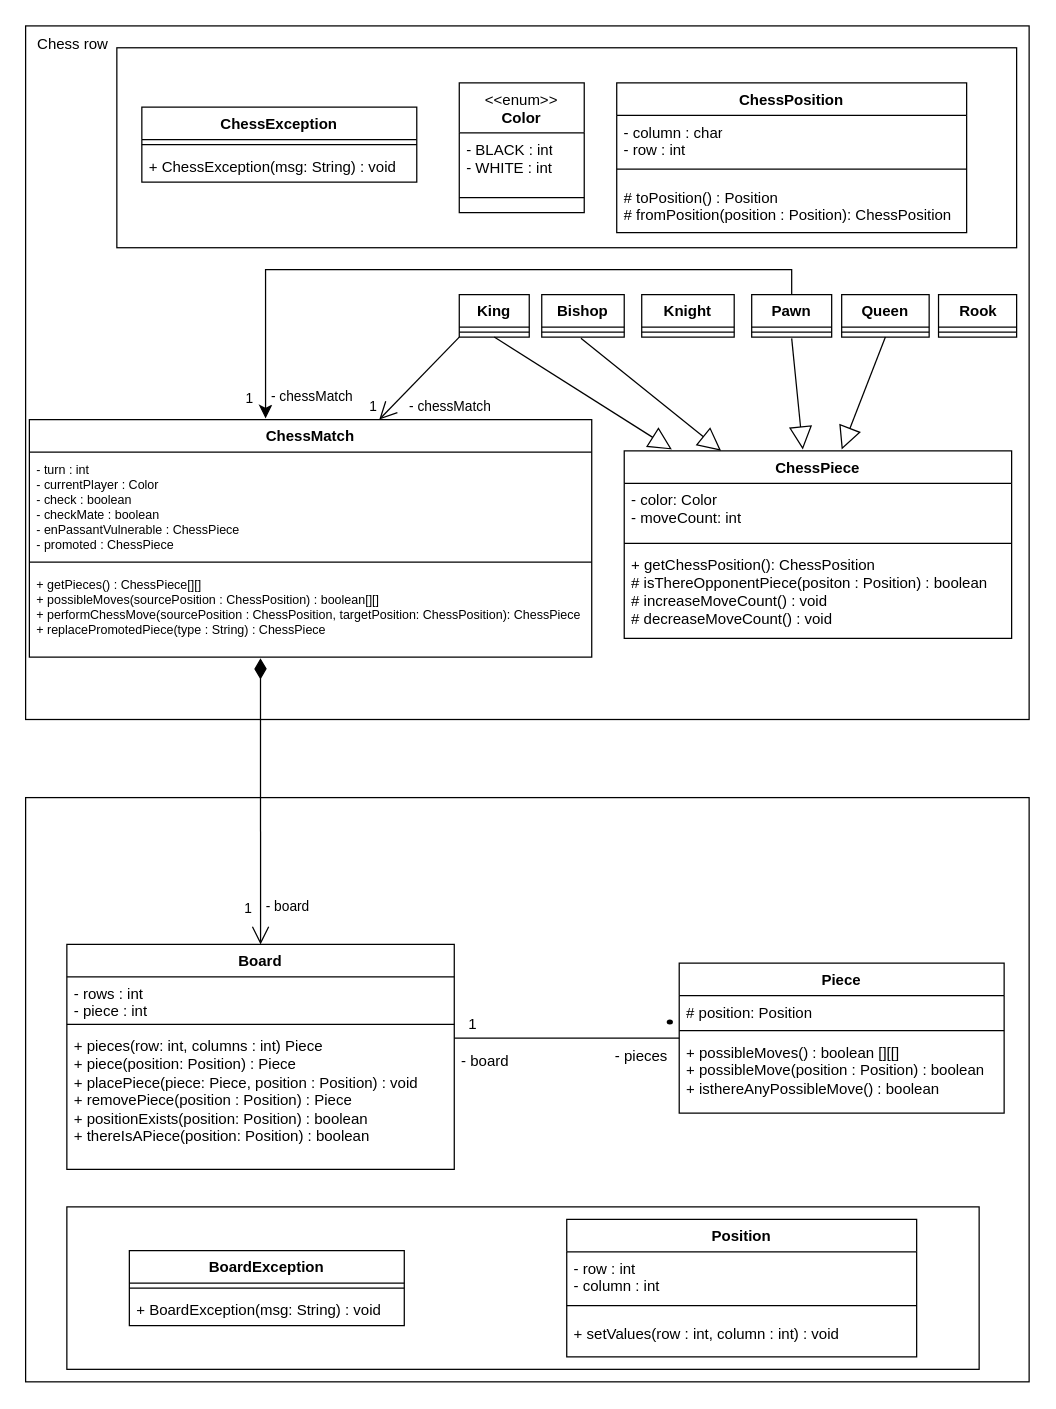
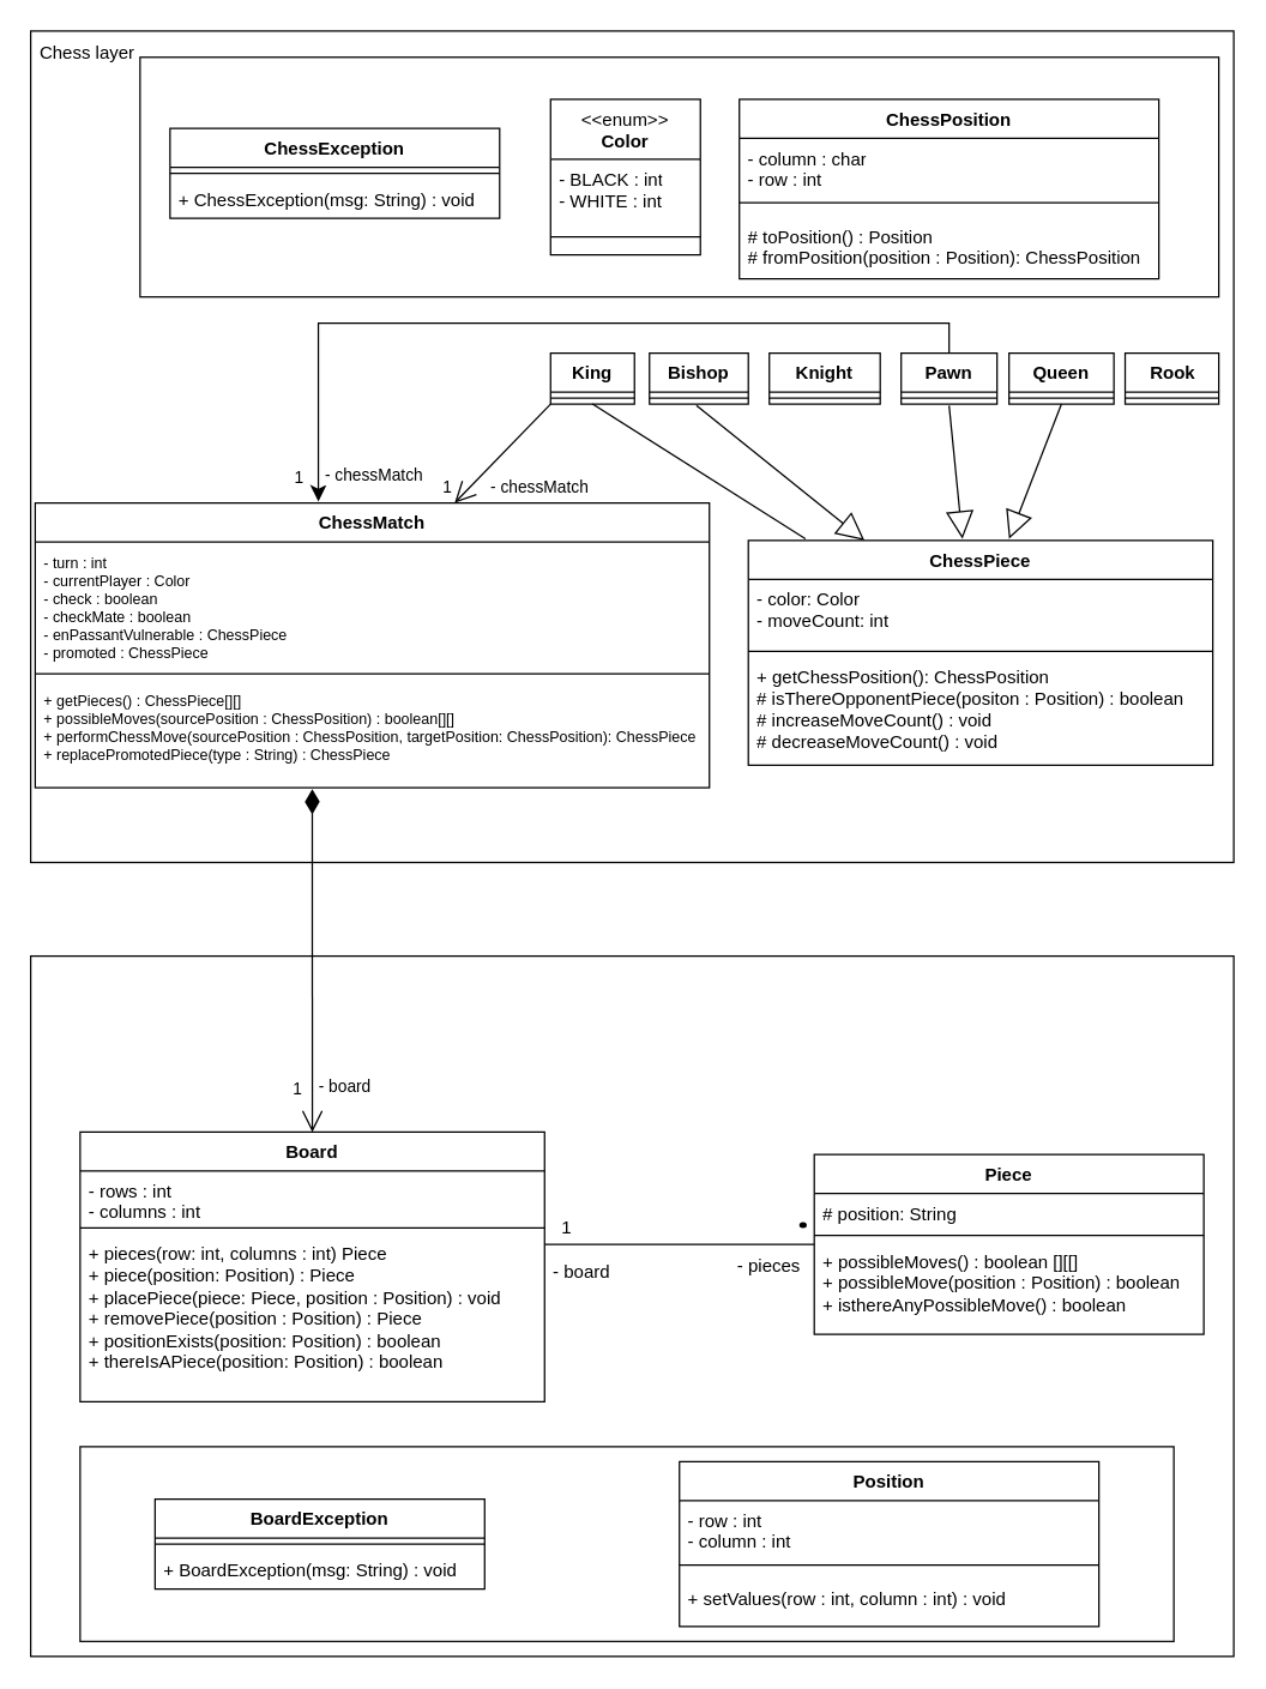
- <mxCell id="5" value="Chess row" style="text;html=1;align=center;verticalAlign=middle;whiteSpace=wrap;rounded=0;" vertex="1" parent="1"><mxGeometry x="23" y="20" width="70" height="30" as="geometry" /></mxCell>
+ <mxCell id="5" value="Chess layer" style="text;html=1;align=center;verticalAlign=middle;whiteSpace=wrap;rounded=0;" vertex="1" parent="1"><mxGeometry x="23" y="20" width="70" height="30" as="geometry" /></mxCell>
- <mxCell id="42" value="" style="endArrow=block;endSize=16;endFill=0;html=1;rounded=0;exitX=0.5;exitY=1;exitDx=0;exitDy=0;entryX=0.123;entryY=-0.007;entryDx=0;entryDy=0;entryPerimeter=0;" edge="1" parent="1" source="20" target="35"><mxGeometry width="160" relative="1" as="geometry"><mxPoint x="493" y="445" as="sourcePoint" /><mxPoint x="519" y="358" as="targetPoint" /></mxGeometry></mxCell>
+ <mxCell id="42" value="" style="endArrow=none;endSize=16;endFill=0;html=1;rounded=0;exitX=0.5;exitY=1;exitDx=0;exitDy=0;entryX=0.123;entryY=-0.007;entryDx=0;entryDy=0;entryPerimeter=0;" edge="1" parent="1" source="20" target="35"><mxGeometry width="160" relative="1" as="geometry"><mxPoint x="493" y="445" as="sourcePoint" /><mxPoint x="519" y="358" as="targetPoint" /></mxGeometry></mxCell>
- <mxCell id="47" value="- rows : int&lt;div&gt;- piece : int&lt;/div&gt;" style="text;strokeColor=none;fillColor=none;align=left;verticalAlign=top;spacingLeft=4;spacingRight=4;overflow=hidden;rotatable=0;points=[[0,0.5],[1,0.5]];portConstraint=eastwest;whiteSpace=wrap;html=1;" vertex="1" parent="46"><mxGeometry y="26" width="310" height="34" as="geometry" /></mxCell>
+ <mxCell id="47" value="- rows : int&lt;div&gt;- columns : int&lt;/div&gt;" style="text;strokeColor=none;fillColor=none;align=left;verticalAlign=top;spacingLeft=4;spacingRight=4;overflow=hidden;rotatable=0;points=[[0,0.5],[1,0.5]];portConstraint=eastwest;whiteSpace=wrap;html=1;" vertex="1" parent="46"><mxGeometry y="26" width="310" height="34" as="geometry" /></mxCell>
- <mxCell id="51" value="# position: Position" style="text;strokeColor=none;fillColor=none;align=left;verticalAlign=top;spacingLeft=4;spacingRight=4;overflow=hidden;rotatable=0;points=[[0,0.5],[1,0.5]];portConstraint=eastwest;whiteSpace=wrap;html=1;" vertex="1" parent="50"><mxGeometry y="26" width="260" height="24" as="geometry" /></mxCell>
+ <mxCell id="51" value="# position: String" style="text;strokeColor=none;fillColor=none;align=left;verticalAlign=top;spacingLeft=4;spacingRight=4;overflow=hidden;rotatable=0;points=[[0,0.5],[1,0.5]];portConstraint=eastwest;whiteSpace=wrap;html=1;" vertex="1" parent="50"><mxGeometry y="26" width="260" height="24" as="geometry" /></mxCell>
